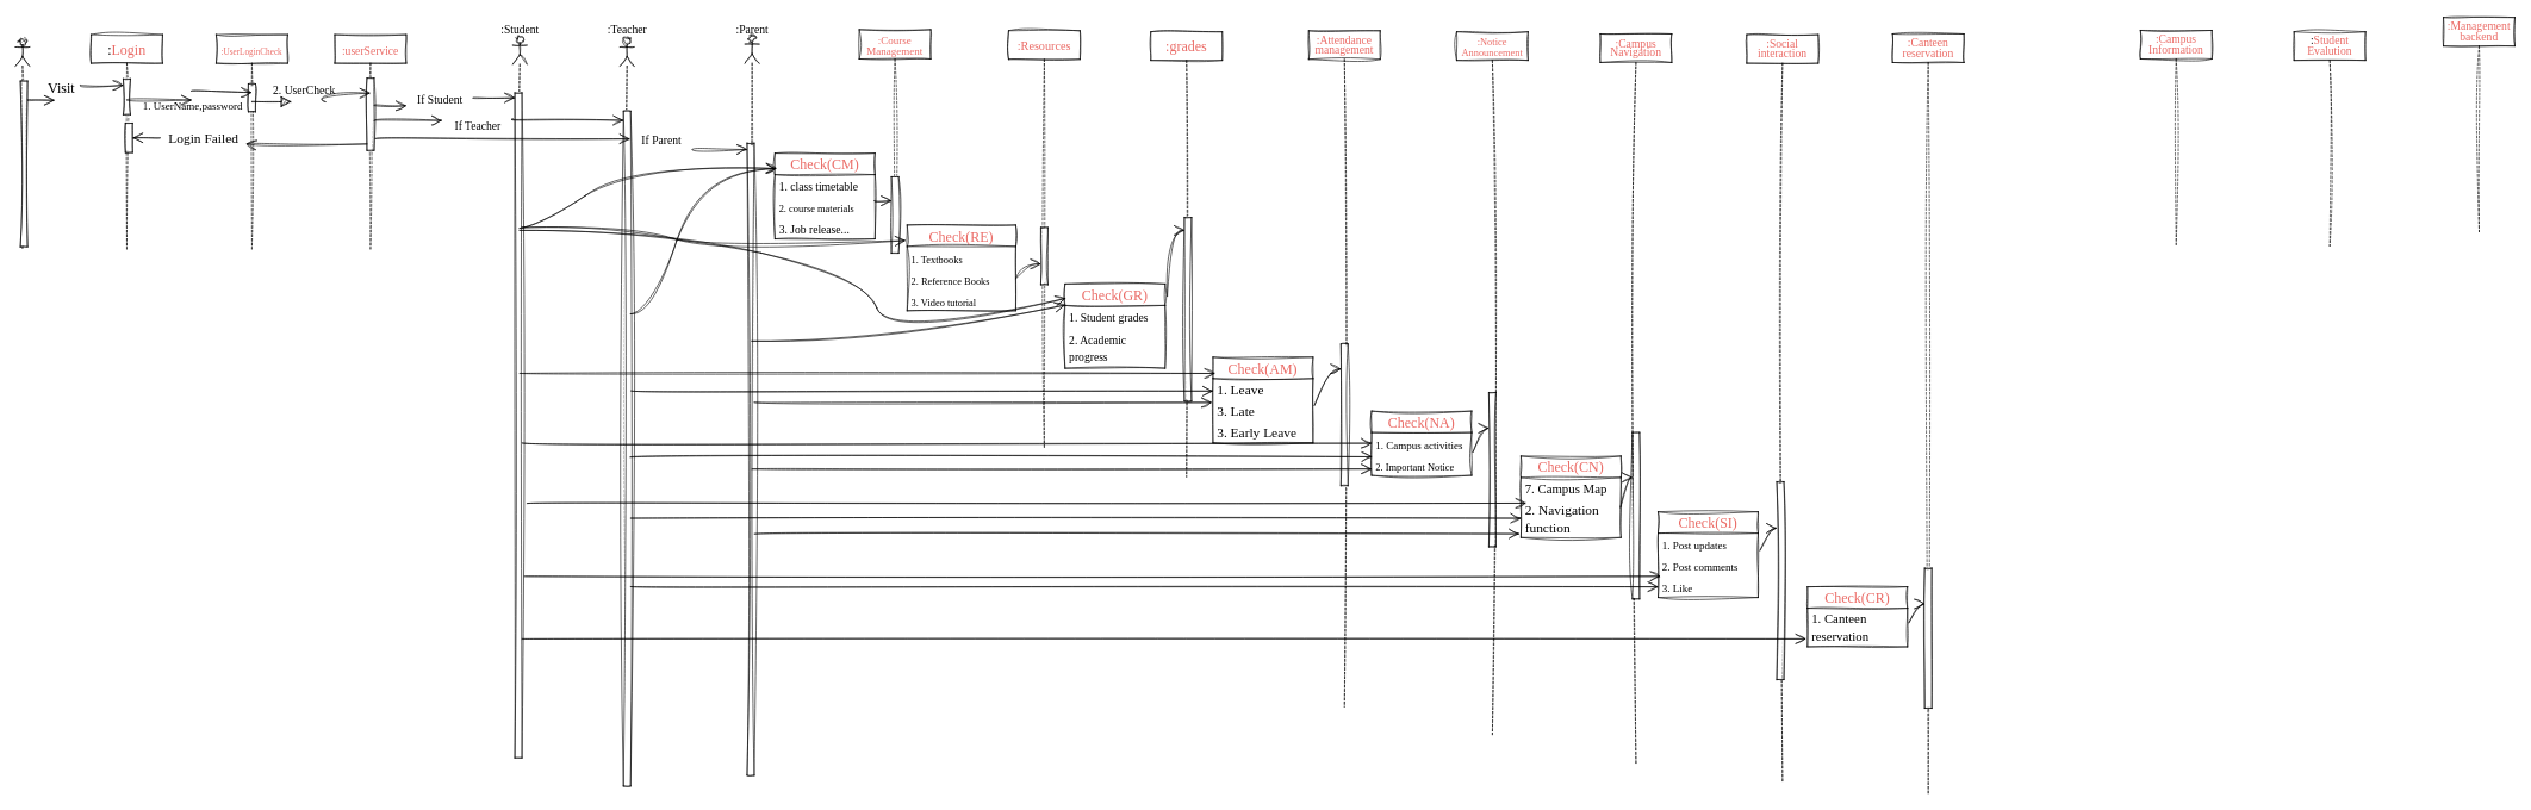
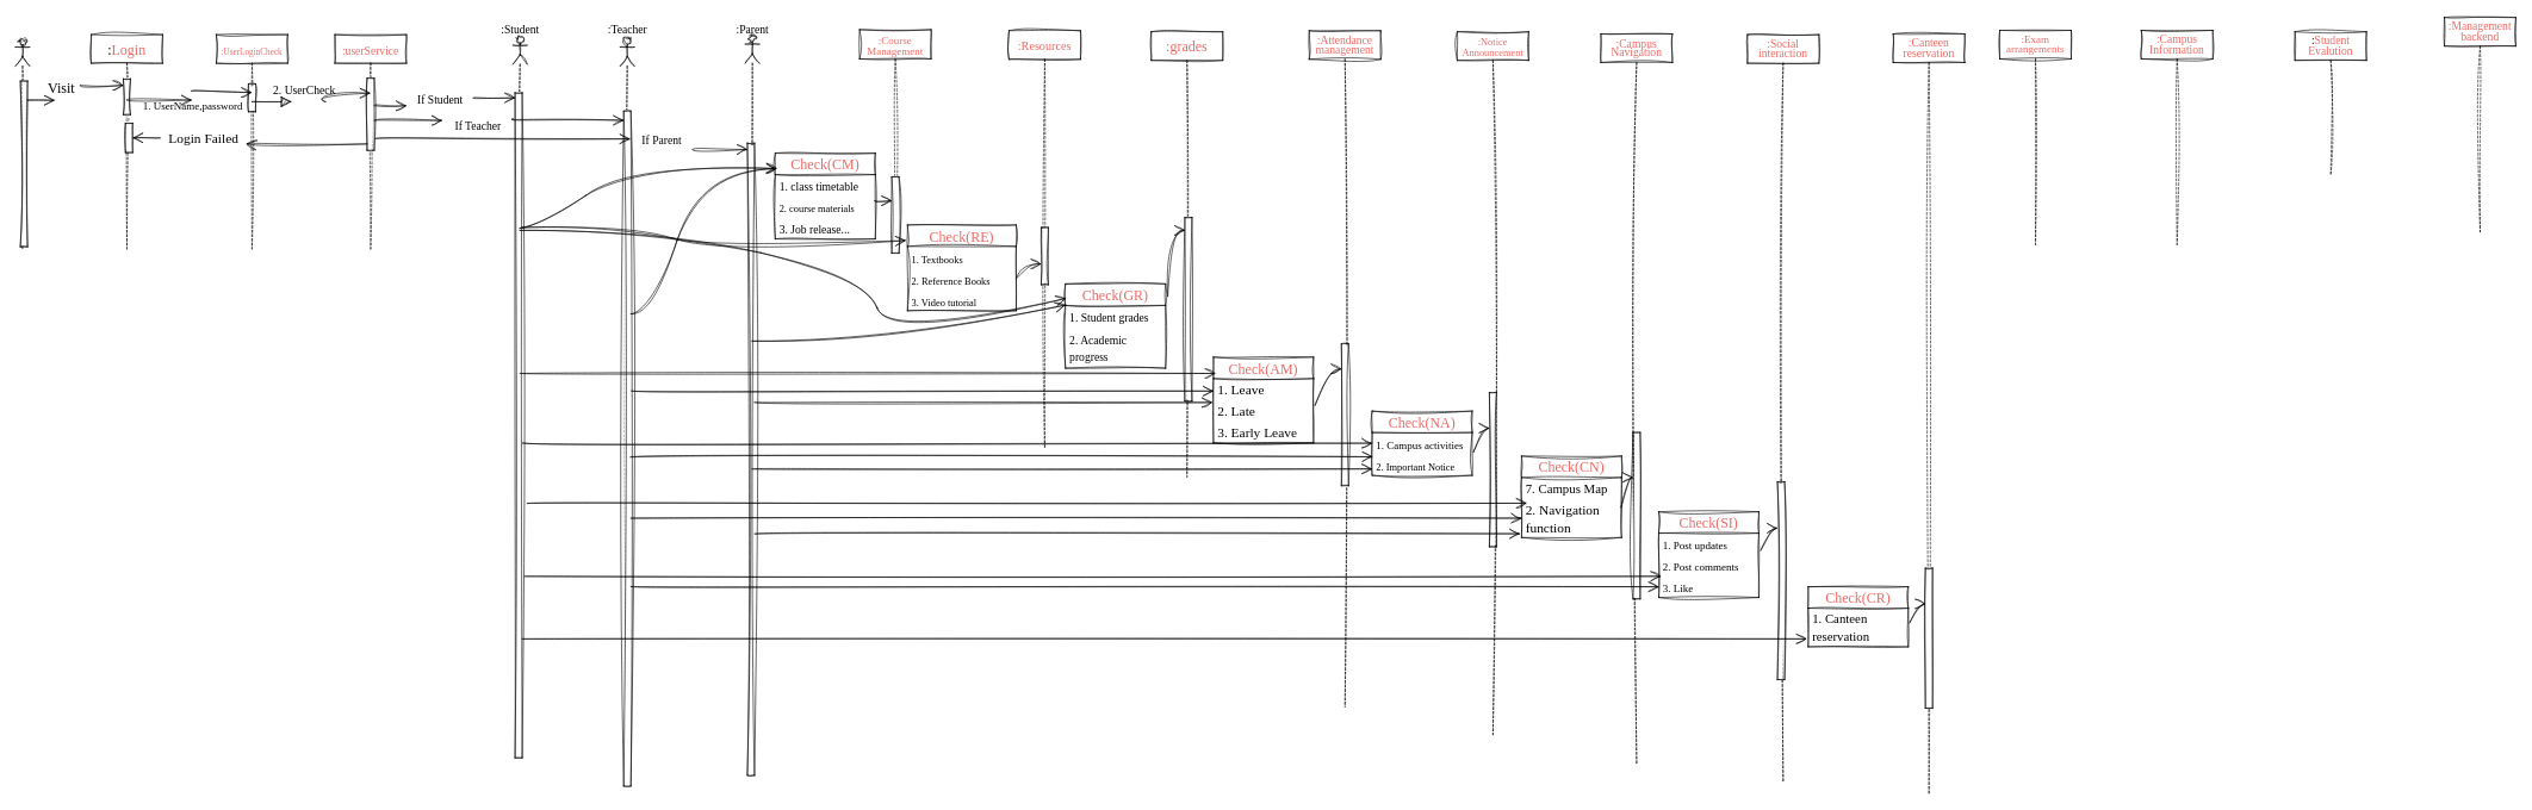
+ <mxCell id="32" value="&lt;p style=&quot;line-height: 90%; font-size: 15px;&quot;&gt;&lt;font color=&quot;#ea6b66&quot;&gt;:Exam&lt;br&gt;arrangements&lt;/font&gt;&lt;br&gt;&lt;/p&gt;" style="shape=umlLifeline;perimeter=lifelinePerimeter;whiteSpace=wrap;html=1;container=1;dropTarget=0;collapsible=0;recursiveResize=0;outlineConnect=0;portConstraint=eastwest;newEdgeStyle={&quot;curved&quot;:0,&quot;rounded&quot;:0};sketch=1;hachureGap=4;jiggle=2;curveFitting=1;fontFamily=Architects Daughter;fontSource=https%3A%2F%2Ffonts.googleapis.com%2Fcss%3Ffamily%3DArchitects%2BDaughter;fontSize=20;" vertex="1" parent="1"><mxGeometry x="2796" y="42" width="100" height="300" as="geometry" /></mxCell>
- <mxCell id="34" value="&lt;p style=&quot;line-height: 90%; font-size: 16px;&quot;&gt;:&lt;font color=&quot;#ea6b66&quot;&gt;Student&lt;br&gt;Evalution&lt;/font&gt;&lt;br&gt;&lt;/p&gt;" style="shape=umlLifeline;perimeter=lifelinePerimeter;whiteSpace=wrap;html=1;container=1;dropTarget=0;collapsible=0;recursiveResize=0;outlineConnect=0;portConstraint=eastwest;newEdgeStyle={&quot;curved&quot;:0,&quot;rounded&quot;:0};sketch=1;hachureGap=4;jiggle=2;curveFitting=1;fontFamily=Architects Daughter;fontSource=https%3A%2F%2Ffonts.googleapis.com%2Fcss%3Ffamily%3DArchitects%2BDaughter;fontSize=20;" vertex="1" parent="1"><mxGeometry x="3209" y="44" width="100" height="300" as="geometry" /></mxCell>
+ <mxCell id="34" value="&lt;p style=&quot;line-height: 90%; font-size: 16px;&quot;&gt;:&lt;font color=&quot;#ea6b66&quot;&gt;Student&lt;br&gt;Evalution&lt;/font&gt;&lt;br&gt;&lt;/p&gt;" style="shape=umlLifeline;perimeter=lifelinePerimeter;whiteSpace=wrap;html=1;container=1;dropTarget=0;collapsible=0;recursiveResize=0;outlineConnect=0;portConstraint=eastwest;newEdgeStyle={&quot;curved&quot;:0,&quot;rounded&quot;:0};sketch=1;hachureGap=4;jiggle=2;curveFitting=1;fontFamily=Architects Daughter;fontSource=https%3A%2F%2Ffonts.googleapis.com%2Fcss%3Ffamily%3DArchitects%2BDaughter;fontSize=20;" vertex="1" parent="1"><mxGeometry x="3209" y="44" width="100" height="200" as="geometry" /></mxCell>
- <mxCell id="83" value="&lt;font style=&quot;font-size: 19px;&quot;&gt;3. Late&lt;/font&gt;" style="text;strokeColor=none;fillColor=none;align=left;verticalAlign=middle;spacingLeft=4;spacingRight=4;overflow=hidden;points=[[0,0.5],[1,0.5]];portConstraint=eastwest;rotatable=0;whiteSpace=wrap;html=1;fontSize=20;fontFamily=Architects Daughter;" vertex="1" parent="81"><mxGeometry y="60" width="140" height="30" as="geometry" /></mxCell>
+ <mxCell id="83" value="&lt;font style=&quot;font-size: 19px;&quot;&gt;2. Late&lt;/font&gt;" style="text;strokeColor=none;fillColor=none;align=left;verticalAlign=middle;spacingLeft=4;spacingRight=4;overflow=hidden;points=[[0,0.5],[1,0.5]];portConstraint=eastwest;rotatable=0;whiteSpace=wrap;html=1;fontSize=20;fontFamily=Architects Daughter;" vertex="1" parent="81"><mxGeometry y="60" width="140" height="30" as="geometry" /></mxCell>
